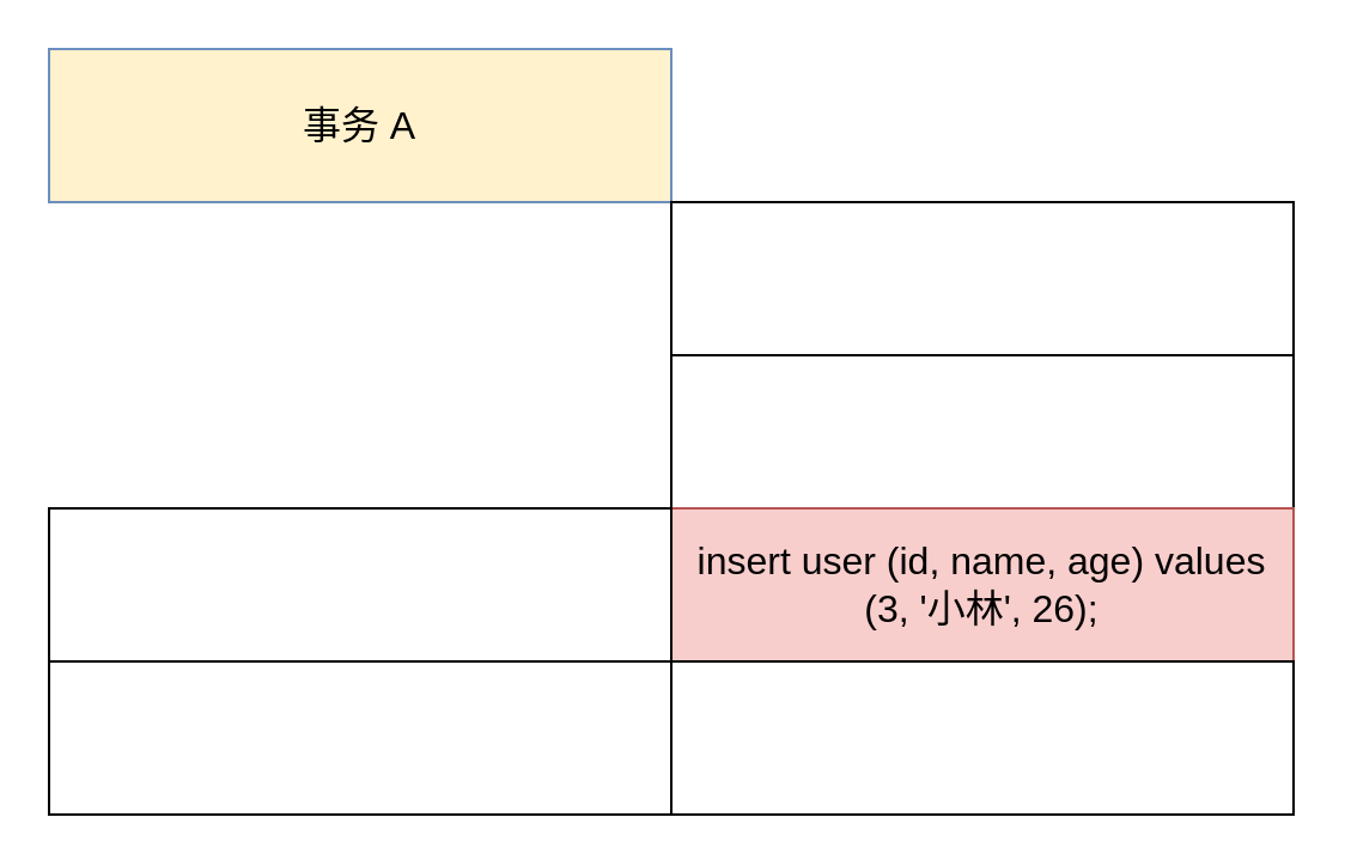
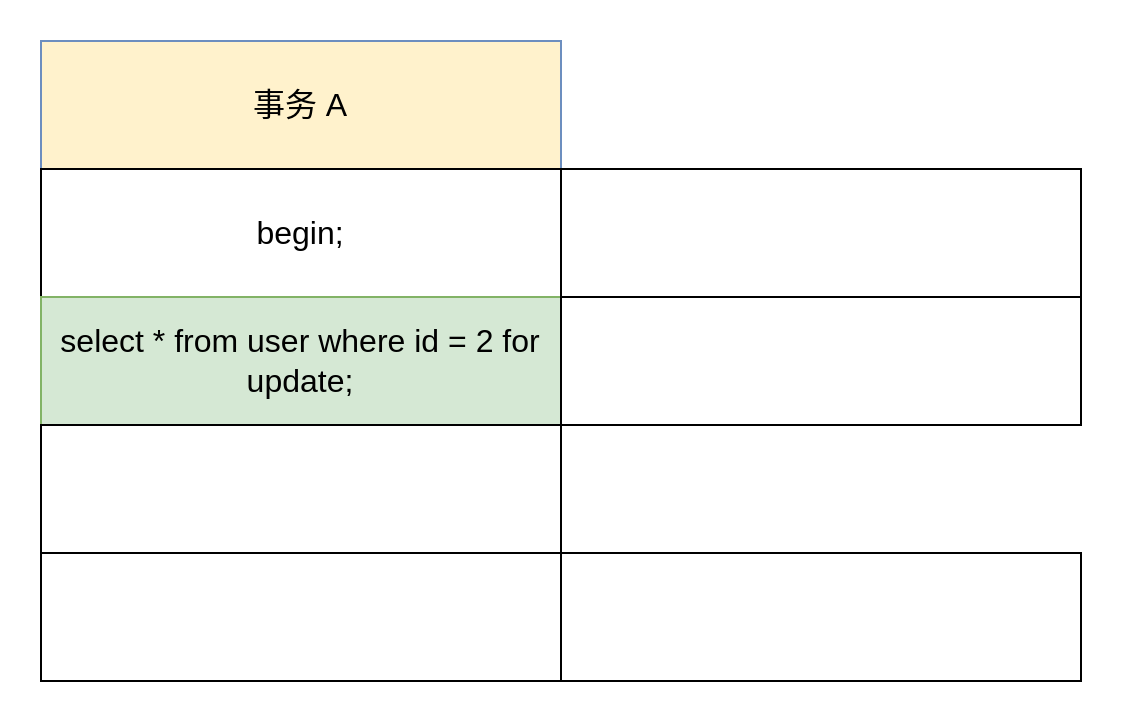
+ <mxCell id="4" value="&lt;div style=&quot;font-size: 16px;&quot;&gt;begin;&lt;/div&gt;" style="rounded=0;whiteSpace=wrap;html=1;fontSize=16;container=0;" vertex="1" parent="2"><mxGeometry y="64" width="260" height="64" as="geometry" /></mxCell>
+ <mxCell id="5" value="&lt;div style=&quot;font-size: 16px;&quot;&gt;&lt;span style=&quot;background-color: initial; font-size: 16px;&quot;&gt;select * from user where id = 2 for update;&lt;/span&gt;&lt;br style=&quot;font-size: 16px;&quot;&gt;&lt;/div&gt;" style="rounded=0;whiteSpace=wrap;html=1;fillColor=#d5e8d4;strokeColor=#82b366;fontSize=16;container=0;" vertex="1" parent="2"><mxGeometry y="128" width="260" height="64" as="geometry" /></mxCell>
- <mxCell id="8" value="insert user (id, name, age) values (3, '小林', 26);" style="rounded=0;whiteSpace=wrap;html=1;fillColor=#f8cecc;strokeColor=#b85450;fontSize=16;container=0;" vertex="1" parent="2"><mxGeometry x="260" y="192" width="260" height="64" as="geometry" /></mxCell>
